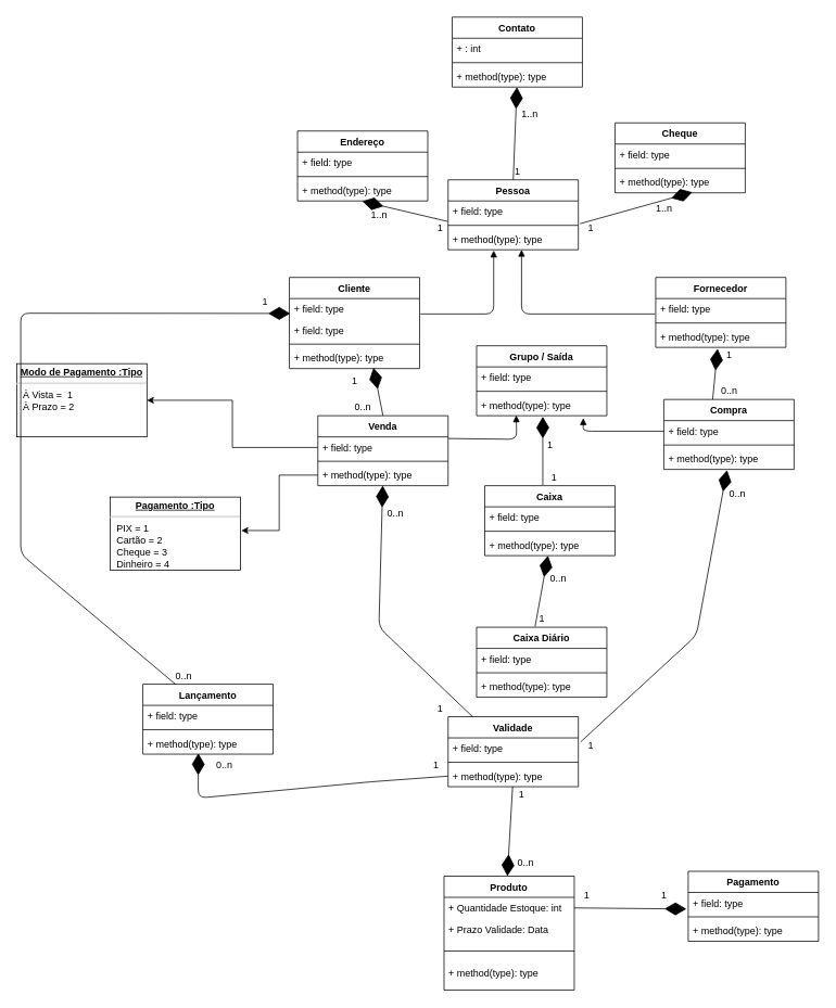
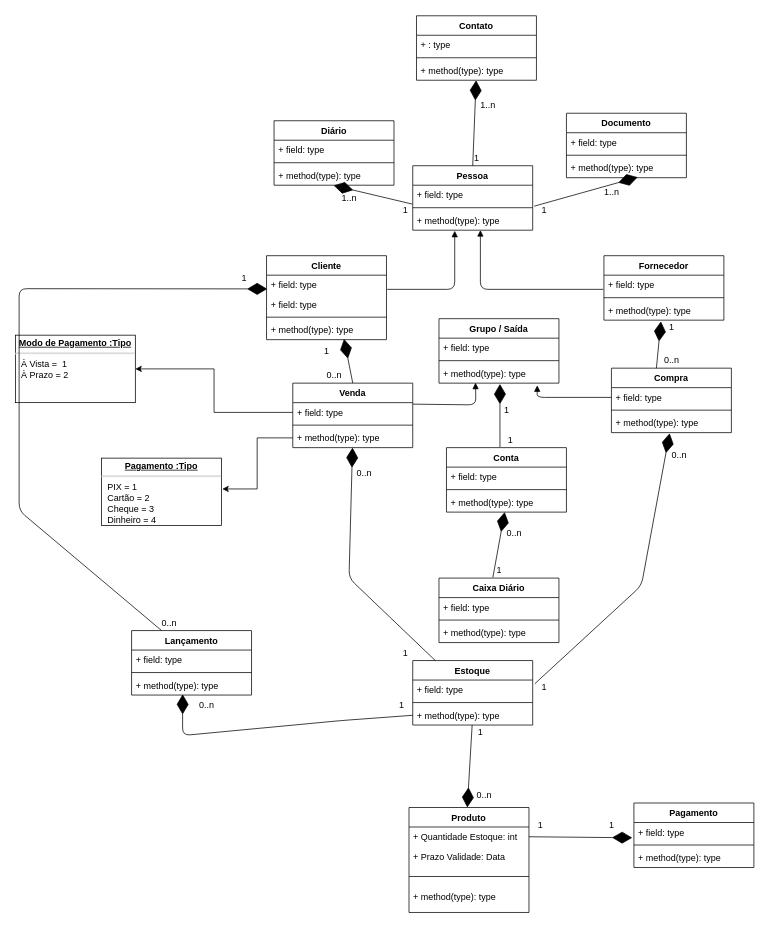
- <mxCell id="26" value="+ : int" style="text;strokeColor=none;fillColor=none;align=left;verticalAlign=top;spacingLeft=4;spacingRight=4;overflow=hidden;rotatable=0;points=[[0,0.5],[1,0.5]];portConstraint=eastwest;" vertex="1" parent="25"><mxGeometry y="26" width="160" height="26" as="geometry" /></mxCell>
+ <mxCell id="26" value="+ : type" style="text;strokeColor=none;fillColor=none;align=left;verticalAlign=top;spacingLeft=4;spacingRight=4;overflow=hidden;rotatable=0;points=[[0,0.5],[1,0.5]];portConstraint=eastwest;" vertex="1" parent="25"><mxGeometry y="26" width="160" height="26" as="geometry" /></mxCell>
- <mxCell id="17" value="Cheque" style="swimlane;fontStyle=1;align=center;verticalAlign=top;childLayout=stackLayout;horizontal=1;startSize=26;horizontalStack=0;resizeParent=1;resizeParentMax=0;resizeLast=0;collapsible=1;marginBottom=0;" vertex="1" parent="1"><mxGeometry x="755" y="150" width="160" height="86" as="geometry" /></mxCell>
+ <mxCell id="17" value="Documento" style="swimlane;fontStyle=1;align=center;verticalAlign=top;childLayout=stackLayout;horizontal=1;startSize=26;horizontalStack=0;resizeParent=1;resizeParentMax=0;resizeLast=0;collapsible=1;marginBottom=0;" vertex="1" parent="1"><mxGeometry x="755" y="150" width="160" height="86" as="geometry" /></mxCell>
- <mxCell id="21" value="Endereço" style="swimlane;fontStyle=1;align=center;verticalAlign=top;childLayout=stackLayout;horizontal=1;startSize=26;horizontalStack=0;resizeParent=1;resizeParentMax=0;resizeLast=0;collapsible=1;marginBottom=0;" vertex="1" parent="1"><mxGeometry x="365" y="160" width="160" height="86" as="geometry"><mxRectangle x="160" y="30" width="90" height="26" as="alternateBounds" /></mxGeometry></mxCell>
+ <mxCell id="21" value="Diário" style="swimlane;fontStyle=1;align=center;verticalAlign=top;childLayout=stackLayout;horizontal=1;startSize=26;horizontalStack=0;resizeParent=1;resizeParentMax=0;resizeLast=0;collapsible=1;marginBottom=0;" vertex="1" parent="1"><mxGeometry x="365" y="160" width="160" height="86" as="geometry"><mxRectangle x="160" y="30" width="90" height="26" as="alternateBounds" /></mxGeometry></mxCell>
- <mxCell id="67" value="Caixa" style="swimlane;fontStyle=1;align=center;verticalAlign=top;childLayout=stackLayout;horizontal=1;startSize=26;horizontalStack=0;resizeParent=1;resizeParentMax=0;resizeLast=0;collapsible=1;marginBottom=0;" vertex="1" parent="1"><mxGeometry x="595" y="596" width="160" height="86" as="geometry" /></mxCell>
+ <mxCell id="67" value="Conta" style="swimlane;fontStyle=1;align=center;verticalAlign=top;childLayout=stackLayout;horizontal=1;startSize=26;horizontalStack=0;resizeParent=1;resizeParentMax=0;resizeLast=0;collapsible=1;marginBottom=0;" vertex="1" parent="1"><mxGeometry x="595" y="596" width="160" height="86" as="geometry" /></mxCell>
- <mxCell id="55" value="Validade" style="swimlane;fontStyle=1;align=center;verticalAlign=top;childLayout=stackLayout;horizontal=1;startSize=26;horizontalStack=0;resizeParent=1;resizeParentMax=0;resizeLast=0;collapsible=1;marginBottom=0;" vertex="1" parent="1"><mxGeometry x="550" y="880" width="160" height="86" as="geometry" /></mxCell>
+ <mxCell id="55" value="Estoque" style="swimlane;fontStyle=1;align=center;verticalAlign=top;childLayout=stackLayout;horizontal=1;startSize=26;horizontalStack=0;resizeParent=1;resizeParentMax=0;resizeLast=0;collapsible=1;marginBottom=0;" vertex="1" parent="1"><mxGeometry x="550" y="880" width="160" height="86" as="geometry" /></mxCell>
